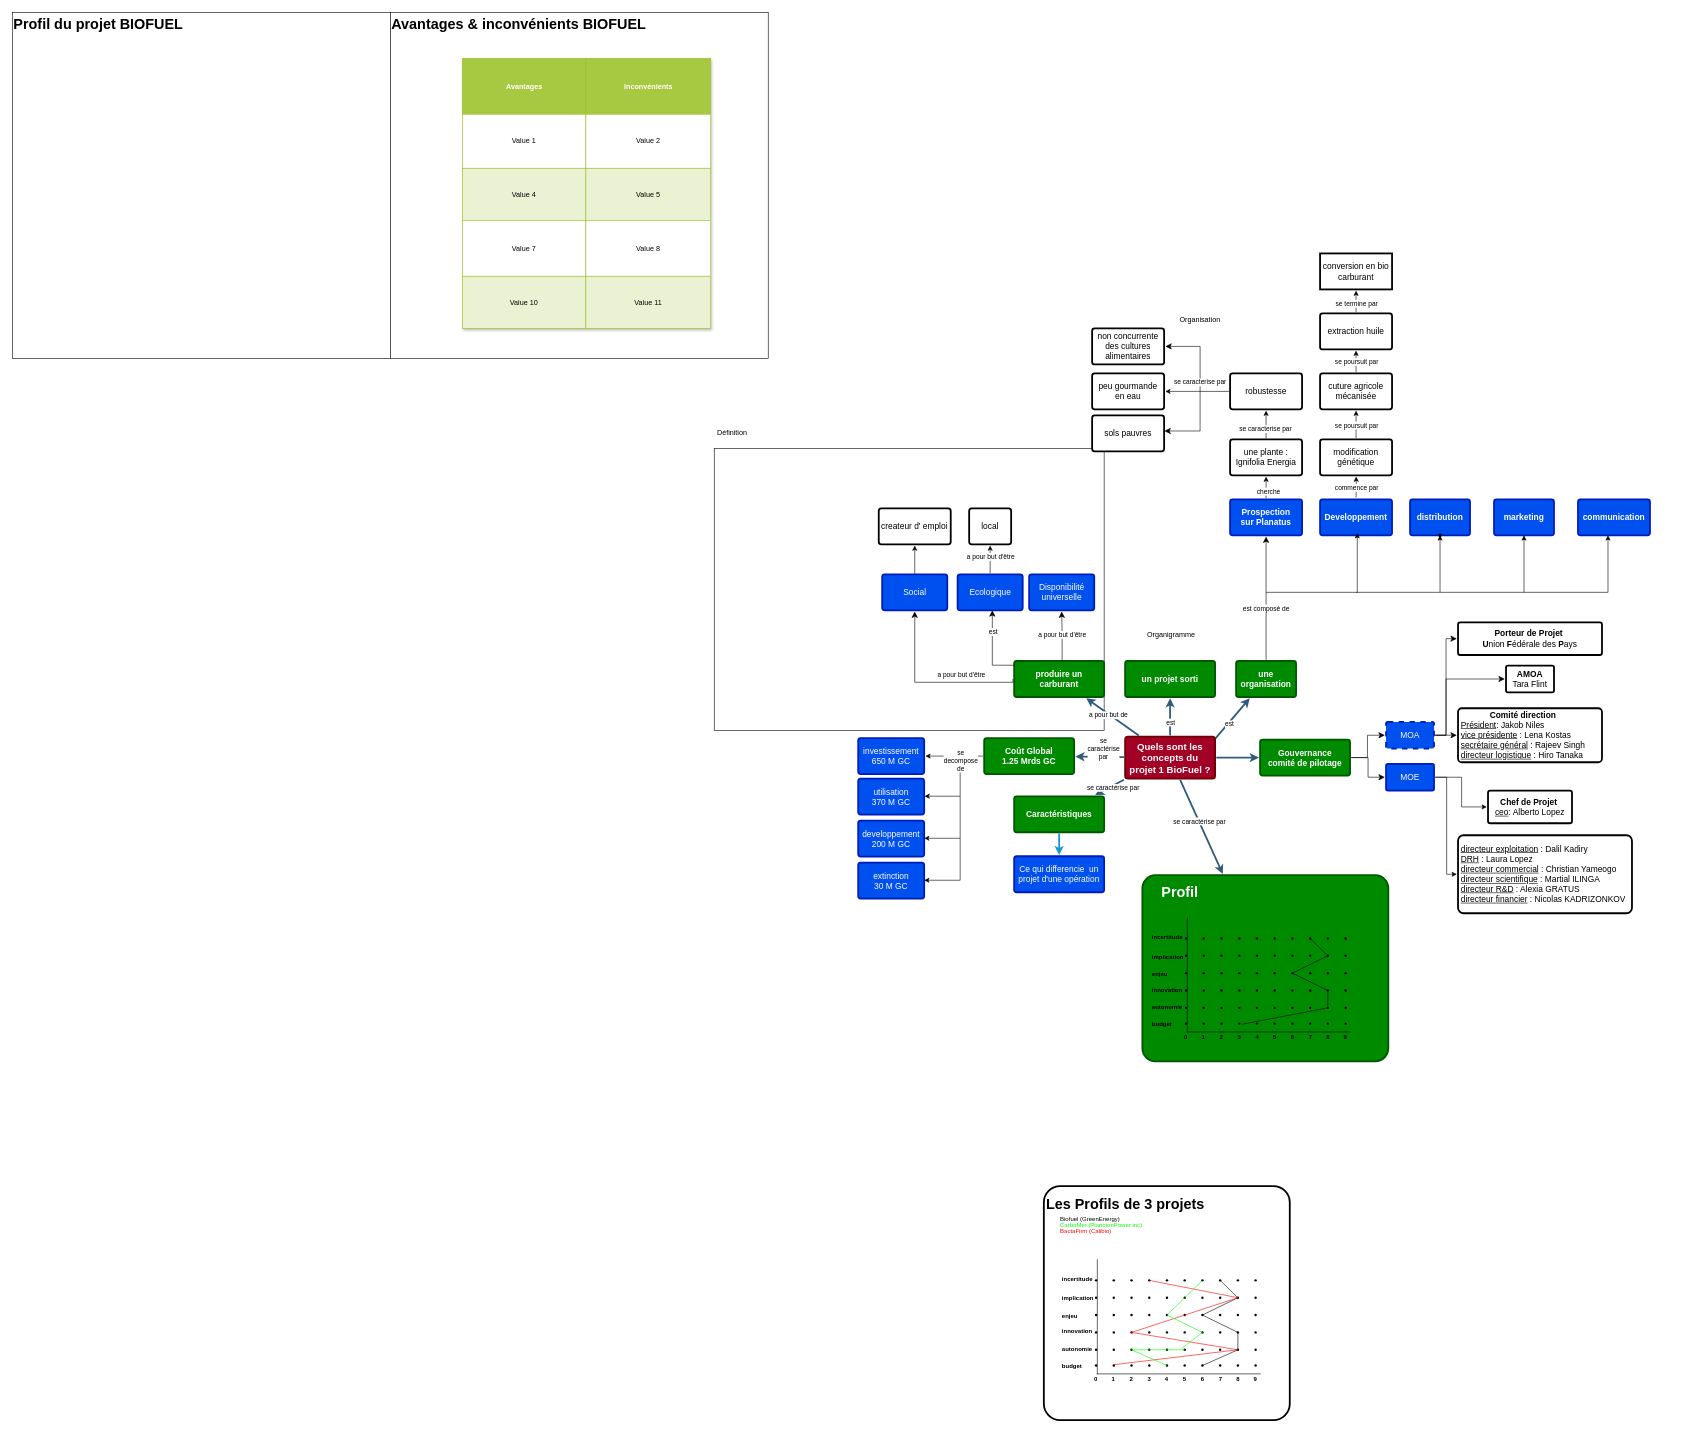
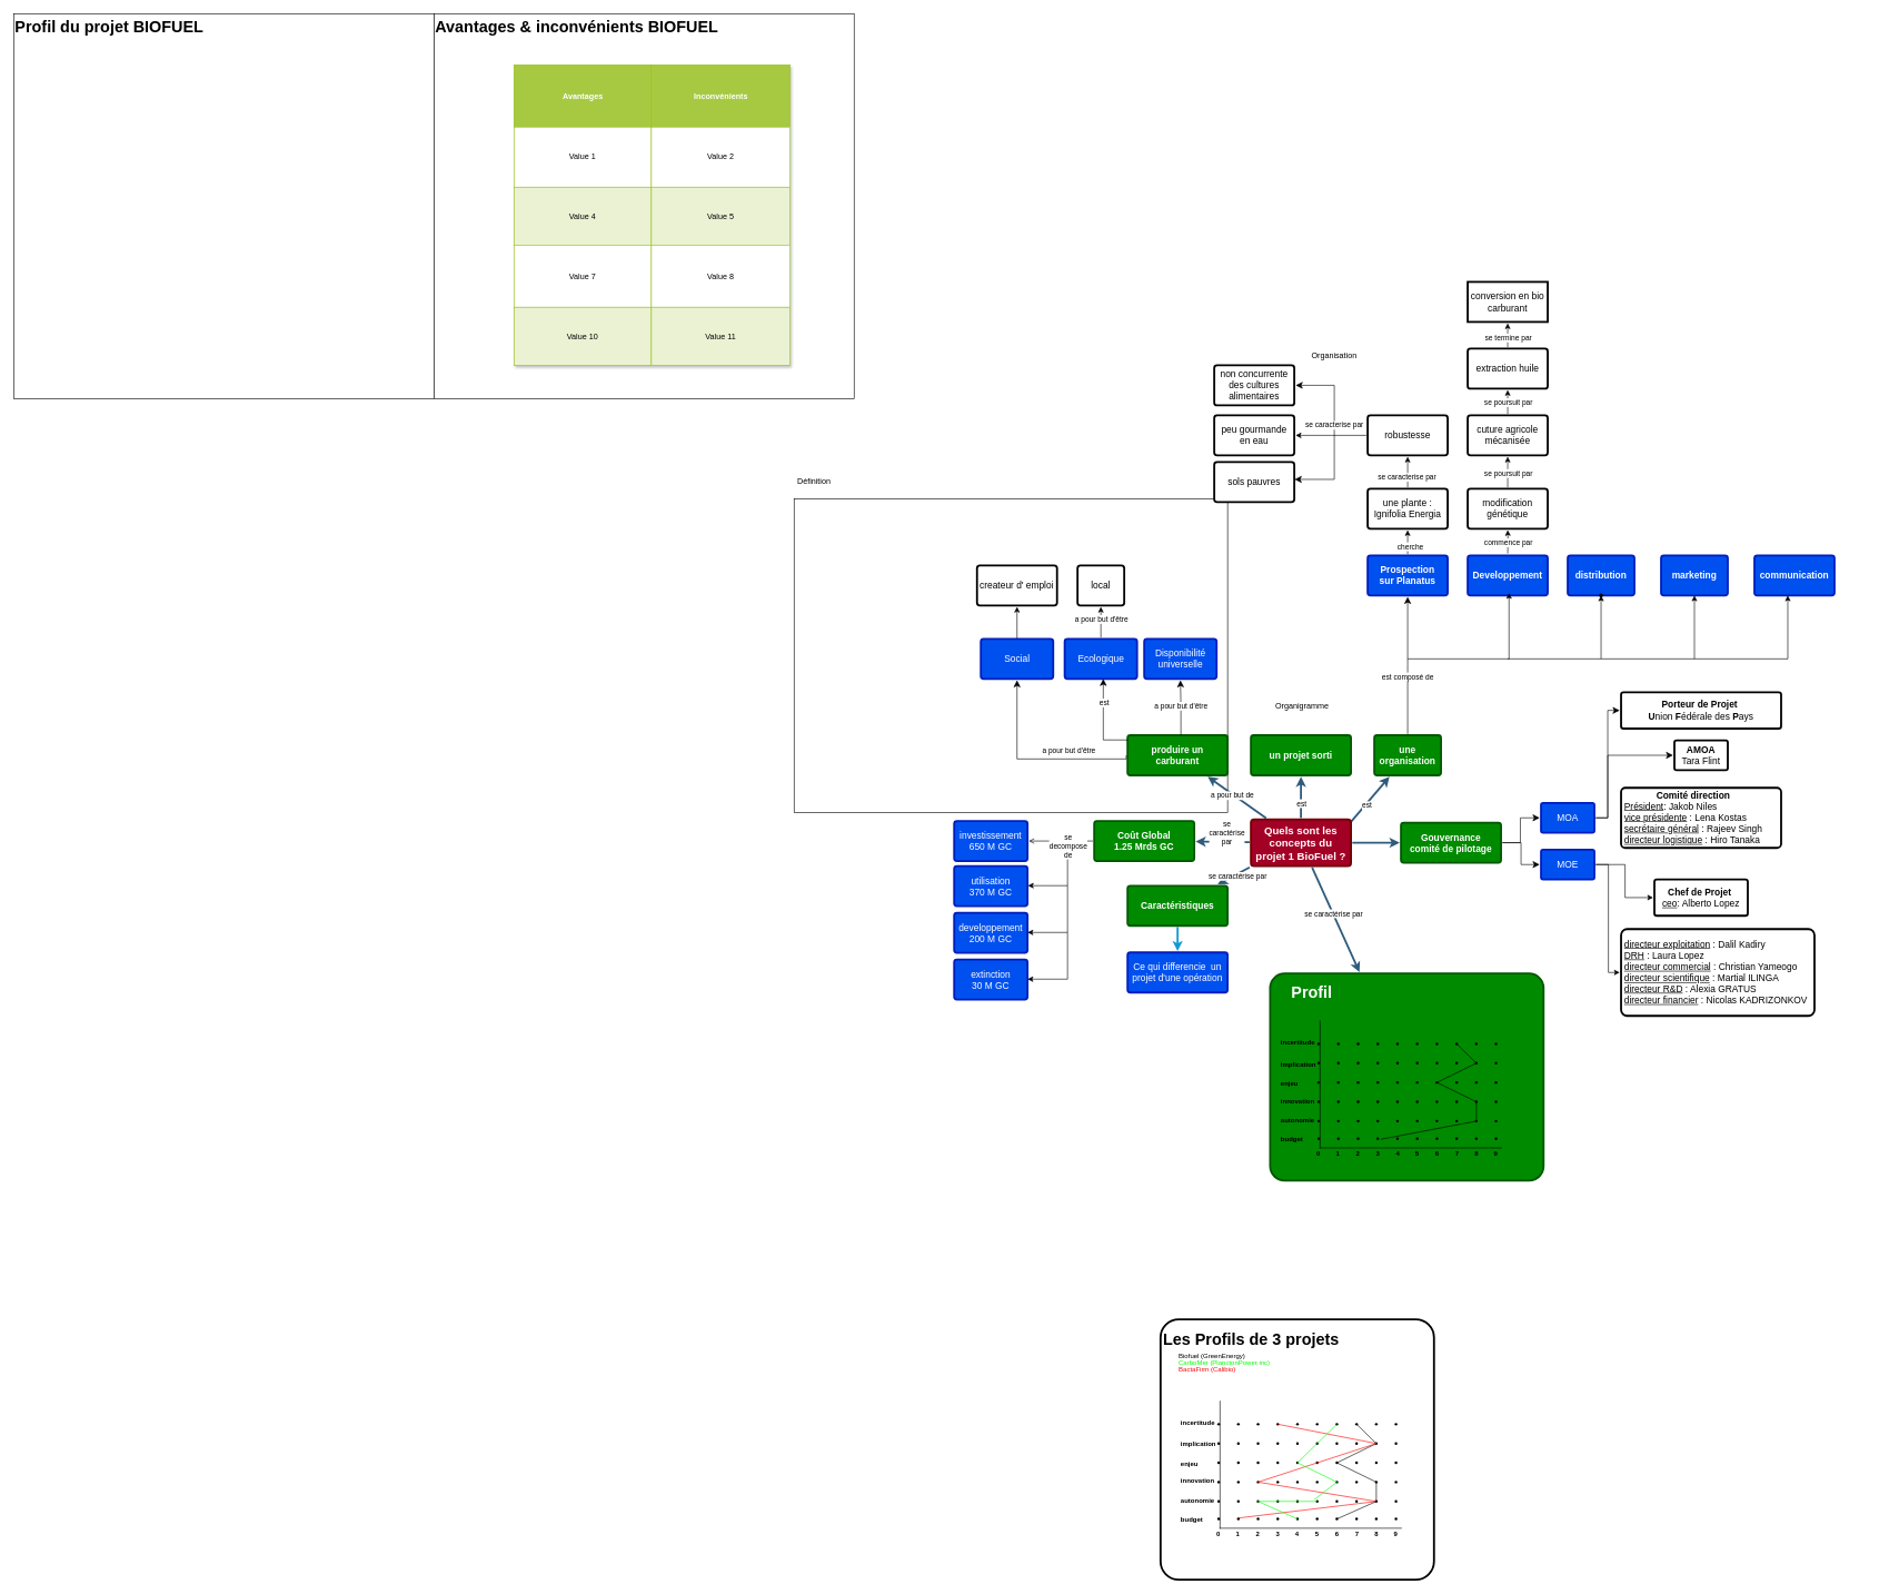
- <mxCell id="43" value="MOA" style="rounded=1;whiteSpace=wrap;html=1;shadow=0;labelBackgroundColor=none;strokeColor=#001DBC;strokeWidth=3;fillColor=#0050ef;fontFamily=Helvetica;fontSize=14;fontColor=#ffffff;align=center;spacing=5;fontStyle=0;arcSize=7;perimeterSpacing=2;dashed=1;" parent="1" vertex="1"><mxGeometry x="2310" y="1203" width="80" height="44.5" as="geometry" /></mxCell>
+ <mxCell id="43" value="MOA" style="rounded=1;whiteSpace=wrap;html=1;shadow=0;labelBackgroundColor=none;strokeColor=#001DBC;strokeWidth=3;fillColor=#0050ef;fontFamily=Helvetica;fontSize=14;fontColor=#ffffff;align=center;spacing=5;fontStyle=0;arcSize=7;perimeterSpacing=2;" parent="1" vertex="1"><mxGeometry x="2310" y="1203" width="80" height="44.5" as="geometry" /></mxCell>
- <mxCell id="101" value="" style="edgeStyle=elbowEdgeStyle;elbow=horizontal;endArrow=classic;html=1;curved=0;rounded=0;endSize=8;startSize=8;exitX=1;exitY=0.5;exitDx=0;exitDy=0;" edge="1" parent="1" source="43" target="47"><mxGeometry width="50" height="50" relative="1" as="geometry"><mxPoint x="2340" y="1147" as="sourcePoint" /><mxPoint x="2428" y="1227" as="targetPoint" /></mxGeometry></mxCell>
- <mxCell id="32" value="" style="endArrow=classic;html=1;rounded=0;exitX=0;exitY=0.5;exitDx=0;exitDy=0;entryX=1;entryY=0.5;entryDx=0;entryDy=0;edgeStyle=orthogonalEdgeStyle;elbow=vertical;" parent="1" source="13" target="38" edge="1"><mxGeometry width="50" height="50" relative="1" as="geometry"><mxPoint x="1580" y="1377" as="sourcePoint" /><mxPoint x="1630" y="1327" as="targetPoint" /></mxGeometry></mxCell>
+ <mxCell id="32" value="" style="endArrow=open;html=1;rounded=0;exitX=0;exitY=0.5;exitDx=0;exitDy=0;entryX=1;entryY=0.5;entryDx=0;entryDy=0;edgeStyle=orthogonalEdgeStyle;elbow=vertical;" parent="1" source="13" target="38" edge="1"><mxGeometry width="50" height="50" relative="1" as="geometry"><mxPoint x="1580" y="1377" as="sourcePoint" /><mxPoint x="1630" y="1327" as="targetPoint" /></mxGeometry></mxCell>
